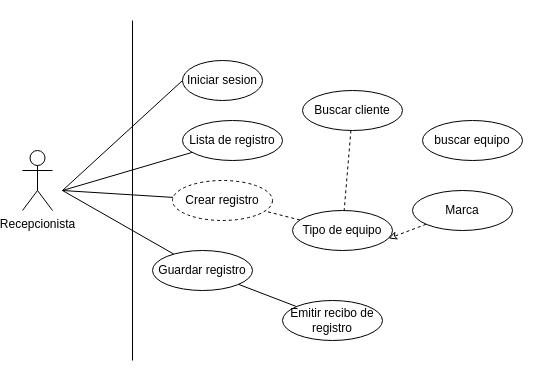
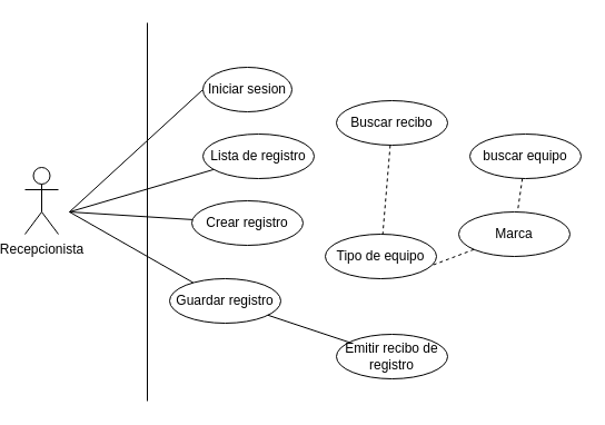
- <mxCell id="15" value="Buscar cliente" style="ellipse;whiteSpace=wrap;html=1;align=center;" vertex="1" parent="1"><mxGeometry x="300" y="90" width="100" height="40" as="geometry" /></mxCell>
+ <mxCell id="15" value="Buscar recibo" style="ellipse;whiteSpace=wrap;html=1;align=center;" vertex="1" parent="1"><mxGeometry x="300" y="90" width="100" height="40" as="geometry" /></mxCell>
+ <mxCell id="20" style="edgeStyle=none;rounded=0;orthogonalLoop=1;jettySize=auto;html=1;dashed=1;endArrow=none;endFill=0;" edge="1" parent="1" source="21" target="17"><mxGeometry relative="1" as="geometry" /></mxCell>
- <mxCell id="9" value="Crear registro" style="ellipse;whiteSpace=wrap;html=1;align=center;dashed=1;" vertex="1" parent="1"><mxGeometry x="170" y="180" width="100" height="40" as="geometry" /></mxCell>
+ <mxCell id="9" value="Crear registro" style="ellipse;whiteSpace=wrap;html=1;align=center;" vertex="1" parent="1"><mxGeometry x="170" y="180" width="100" height="40" as="geometry" /></mxCell>
- <mxCell id="18" style="edgeStyle=none;rounded=0;orthogonalLoop=1;jettySize=auto;html=1;endArrow=none;endFill=0;dashed=1;" edge="1" parent="1" source="19" target="9"><mxGeometry relative="1" as="geometry" /></mxCell>
- <mxCell id="16" style="edgeStyle=none;rounded=0;orthogonalLoop=1;jettySize=auto;html=1;entryX=0.96;entryY=0.7;entryDx=0;entryDy=0;entryPerimeter=0;endArrow=classic;endFill=0;dashed=1;" edge="1" parent="1" source="17" target="19"><mxGeometry relative="1" as="geometry" /></mxCell>
+ <mxCell id="16" style="edgeStyle=none;rounded=0;orthogonalLoop=1;jettySize=auto;html=1;entryX=0.96;entryY=0.7;entryDx=0;entryDy=0;entryPerimeter=0;endArrow=none;endFill=0;dashed=1;" edge="1" parent="1" source="17" target="19"><mxGeometry relative="1" as="geometry" /></mxCell>
- <mxCell id="13" value="Emitir recibo de registro" style="ellipse;whiteSpace=wrap;html=1;align=center;" vertex="1" parent="1"><mxGeometry x="280" y="300" width="100" height="40" as="geometry" /></mxCell>
+ <mxCell id="13" value="Emitir recibo de registro" style="ellipse;whiteSpace=wrap;html=1;align=center;" vertex="1" parent="1"><mxGeometry x="300" y="300" width="100" height="40" as="geometry" /></mxCell>
